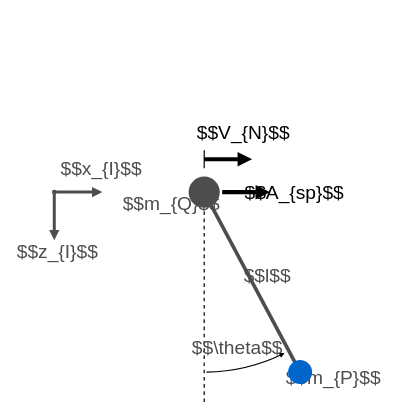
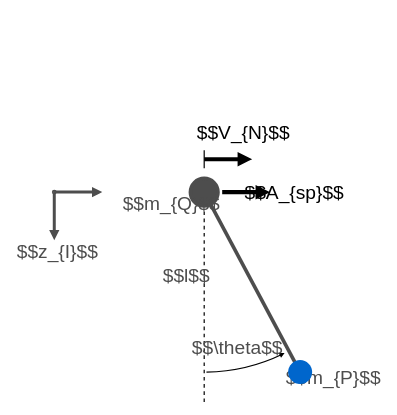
- <mxCell id="17" value="$$x_{I}$$" style="text;align=center;verticalAlign=middle;resizable=0;points=[];autosize=1;strokeColor=none;html=1;fontSize=32;fontColor=#4D4D4D;" parent="1" vertex="1"><mxGeometry x="93" y="261" width="150" height="40" as="geometry" /></mxCell>
- <mxCell id="18" value="$$l$$" style="text;align=center;verticalAlign=middle;resizable=0;points=[];autosize=1;strokeColor=none;html=1;fontSize=32;fontColor=#4D4D4D;" parent="1" vertex="1"><mxGeometry x="400" y="440" width="90" height="40" as="geometry" /></mxCell>
+ <mxCell id="18" value="$$l$$" style="text;align=center;verticalAlign=middle;resizable=0;points=[];autosize=1;strokeColor=none;html=1;fontSize=32;fontColor=#4D4D4D;" parent="1" vertex="1"><mxGeometry x="265" y="440" width="90" height="40" as="geometry" /></mxCell>
